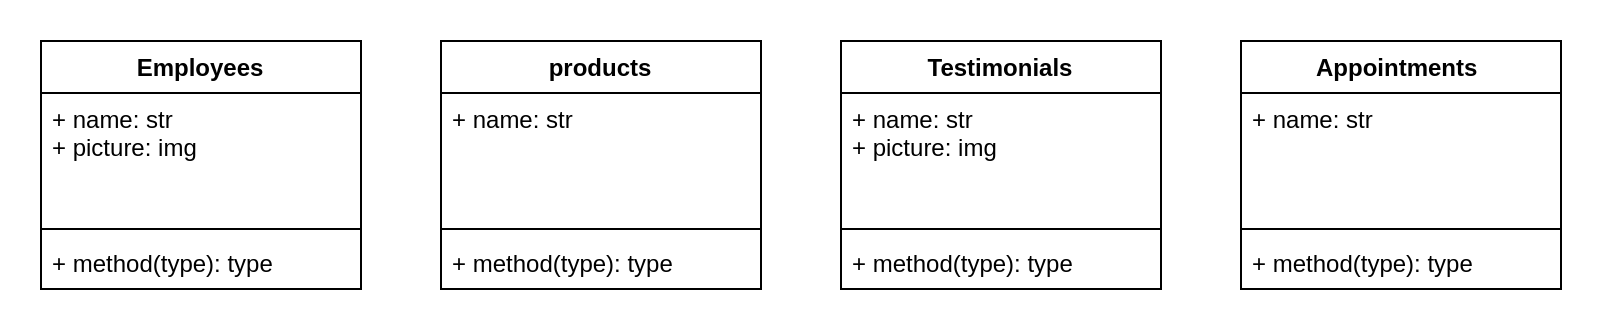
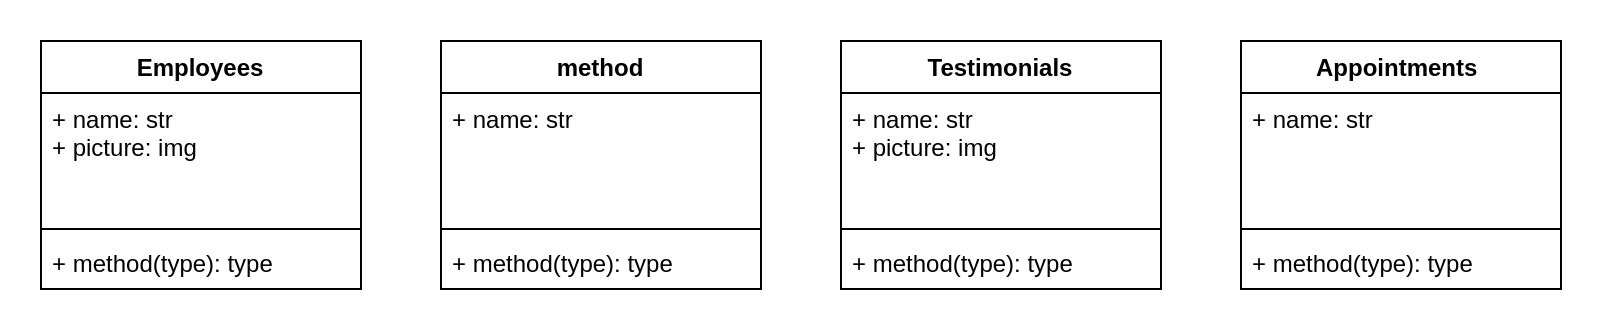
- <mxCell id="2" value="products" style="swimlane;fontStyle=1;align=center;verticalAlign=top;childLayout=stackLayout;horizontal=1;startSize=26;horizontalStack=0;resizeParent=1;resizeParentMax=0;resizeLast=0;collapsible=1;marginBottom=0;" vertex="1" parent="1"><mxGeometry x="220" y="20" width="160" height="124" as="geometry" /></mxCell>
+ <mxCell id="2" value="method" style="swimlane;fontStyle=1;align=center;verticalAlign=top;childLayout=stackLayout;horizontal=1;startSize=26;horizontalStack=0;resizeParent=1;resizeParentMax=0;resizeLast=0;collapsible=1;marginBottom=0;" vertex="1" parent="1"><mxGeometry x="220" y="20" width="160" height="124" as="geometry" /></mxCell>
